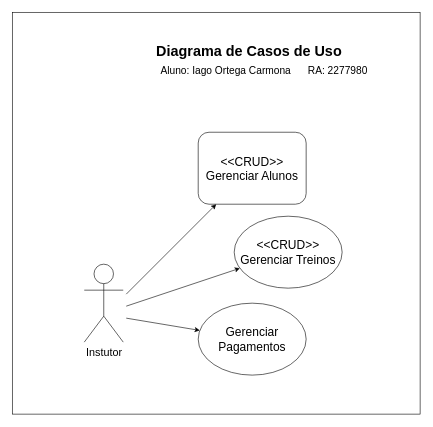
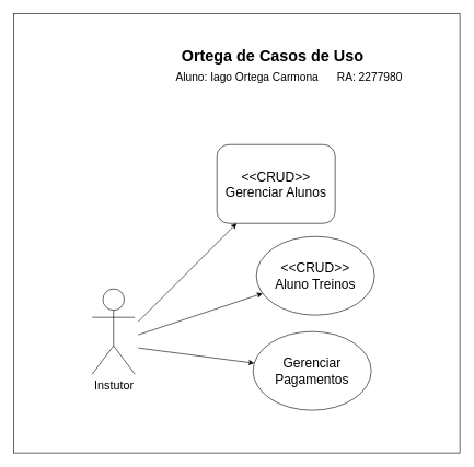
- <mxCell id="2" value="&lt;b&gt;&lt;font style=&quot;font-size: 24px;&quot;&gt;Diagrama de Casos de Uso&lt;/font&gt;&lt;/b&gt;" style="text;html=1;strokeColor=none;fillColor=none;align=center;verticalAlign=middle;whiteSpace=wrap;rounded=0;" parent="1" vertex="1"><mxGeometry x="250" y="70" width="330" height="30" as="geometry" /></mxCell>
+ <mxCell id="2" value="&lt;b&gt;&lt;font style=&quot;font-size: 24px;&quot;&gt;Ortega de Casos de Uso&lt;/font&gt;&lt;/b&gt;" style="text;html=1;strokeColor=none;fillColor=none;align=center;verticalAlign=middle;whiteSpace=wrap;rounded=0;" parent="1" vertex="1"><mxGeometry x="250" y="70" width="330" height="30" as="geometry" /></mxCell>
- <mxCell id="6" value="&amp;lt;&amp;lt;CRUD&amp;gt;&amp;gt;&lt;br&gt;Gerenciar Treinos" style="ellipse;whiteSpace=wrap;html=1;fontSize=20;" parent="1" vertex="1"><mxGeometry x="390" y="360" width="180" height="120" as="geometry" /></mxCell>
+ <mxCell id="6" value="&amp;lt;&amp;lt;CRUD&amp;gt;&amp;gt;&lt;br&gt;Aluno Treinos" style="ellipse;whiteSpace=wrap;html=1;fontSize=20;" parent="1" vertex="1"><mxGeometry x="390" y="360" width="180" height="120" as="geometry" /></mxCell>
- <mxCell id="5" value="Gerenciar&lt;br&gt;Pagamentos" style="ellipse;whiteSpace=wrap;html=1;fontSize=20;" parent="1" vertex="1"><mxGeometry x="330" y="505" width="180" height="120" as="geometry" /></mxCell>
+ <mxCell id="5" value="Gerenciar&lt;br&gt;Pagamentos" style="ellipse;whiteSpace=wrap;html=1;fontSize=20;" parent="1" vertex="1"><mxGeometry x="385" y="505" width="180" height="120" as="geometry" /></mxCell>
